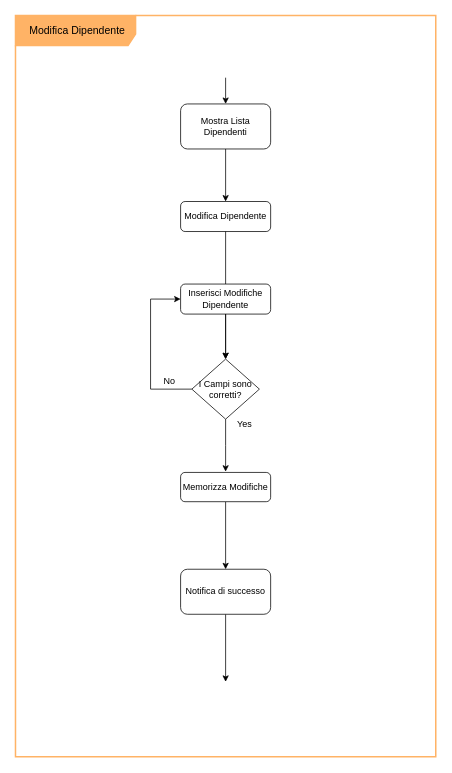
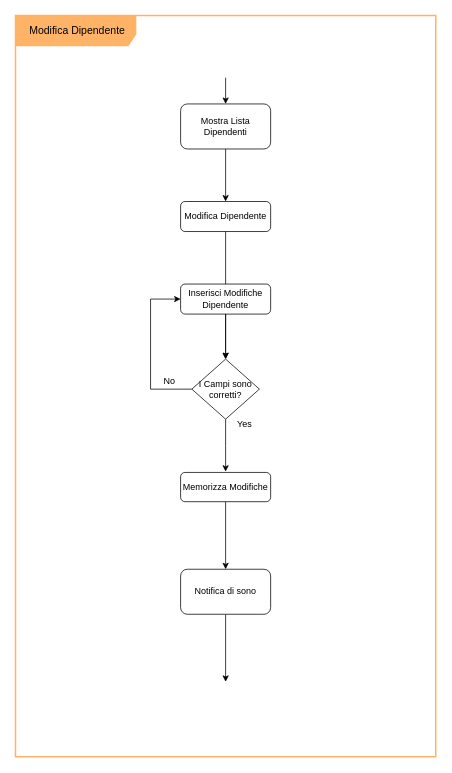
- <mxCell id="21" value="Notifica di successo" style="rounded=1;whiteSpace=wrap;html=1;" vertex="1" parent="1"><mxGeometry x="240" y="758" width="120" height="60" as="geometry" /></mxCell>
+ <mxCell id="21" value="Notifica di sono" style="rounded=1;whiteSpace=wrap;html=1;" vertex="1" parent="1"><mxGeometry x="240" y="758" width="120" height="60" as="geometry" /></mxCell>
